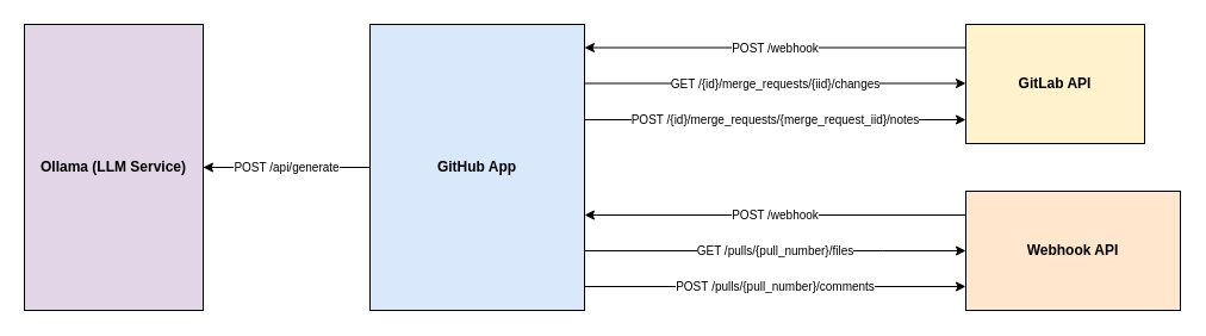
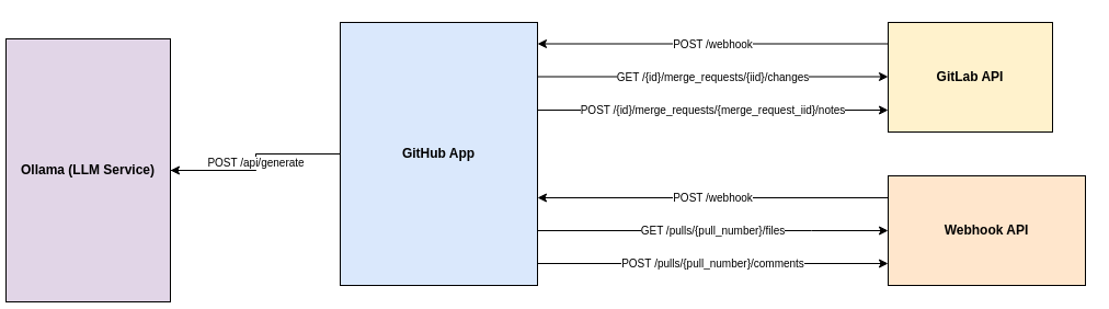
- <mxCell id="3" value="&lt;b&gt;Ollama (LLM Service)&lt;/b&gt;" style="shape=rectangle;whiteSpace=wrap;html=1;fontSize=12;strokeColor=#000000;fillColor=#E1D5E7;" parent="1" vertex="1"><mxGeometry x="20" y="20" width="150" height="240" as="geometry" /></mxCell>
+ <mxCell id="3" value="&lt;b&gt;Ollama (LLM Service)&lt;/b&gt;" style="shape=rectangle;whiteSpace=wrap;html=1;fontSize=12;strokeColor=#000000;fillColor=#E1D5E7;" parent="1" vertex="1"><mxGeometry x="5" y="35" width="150" height="240" as="geometry" /></mxCell>
